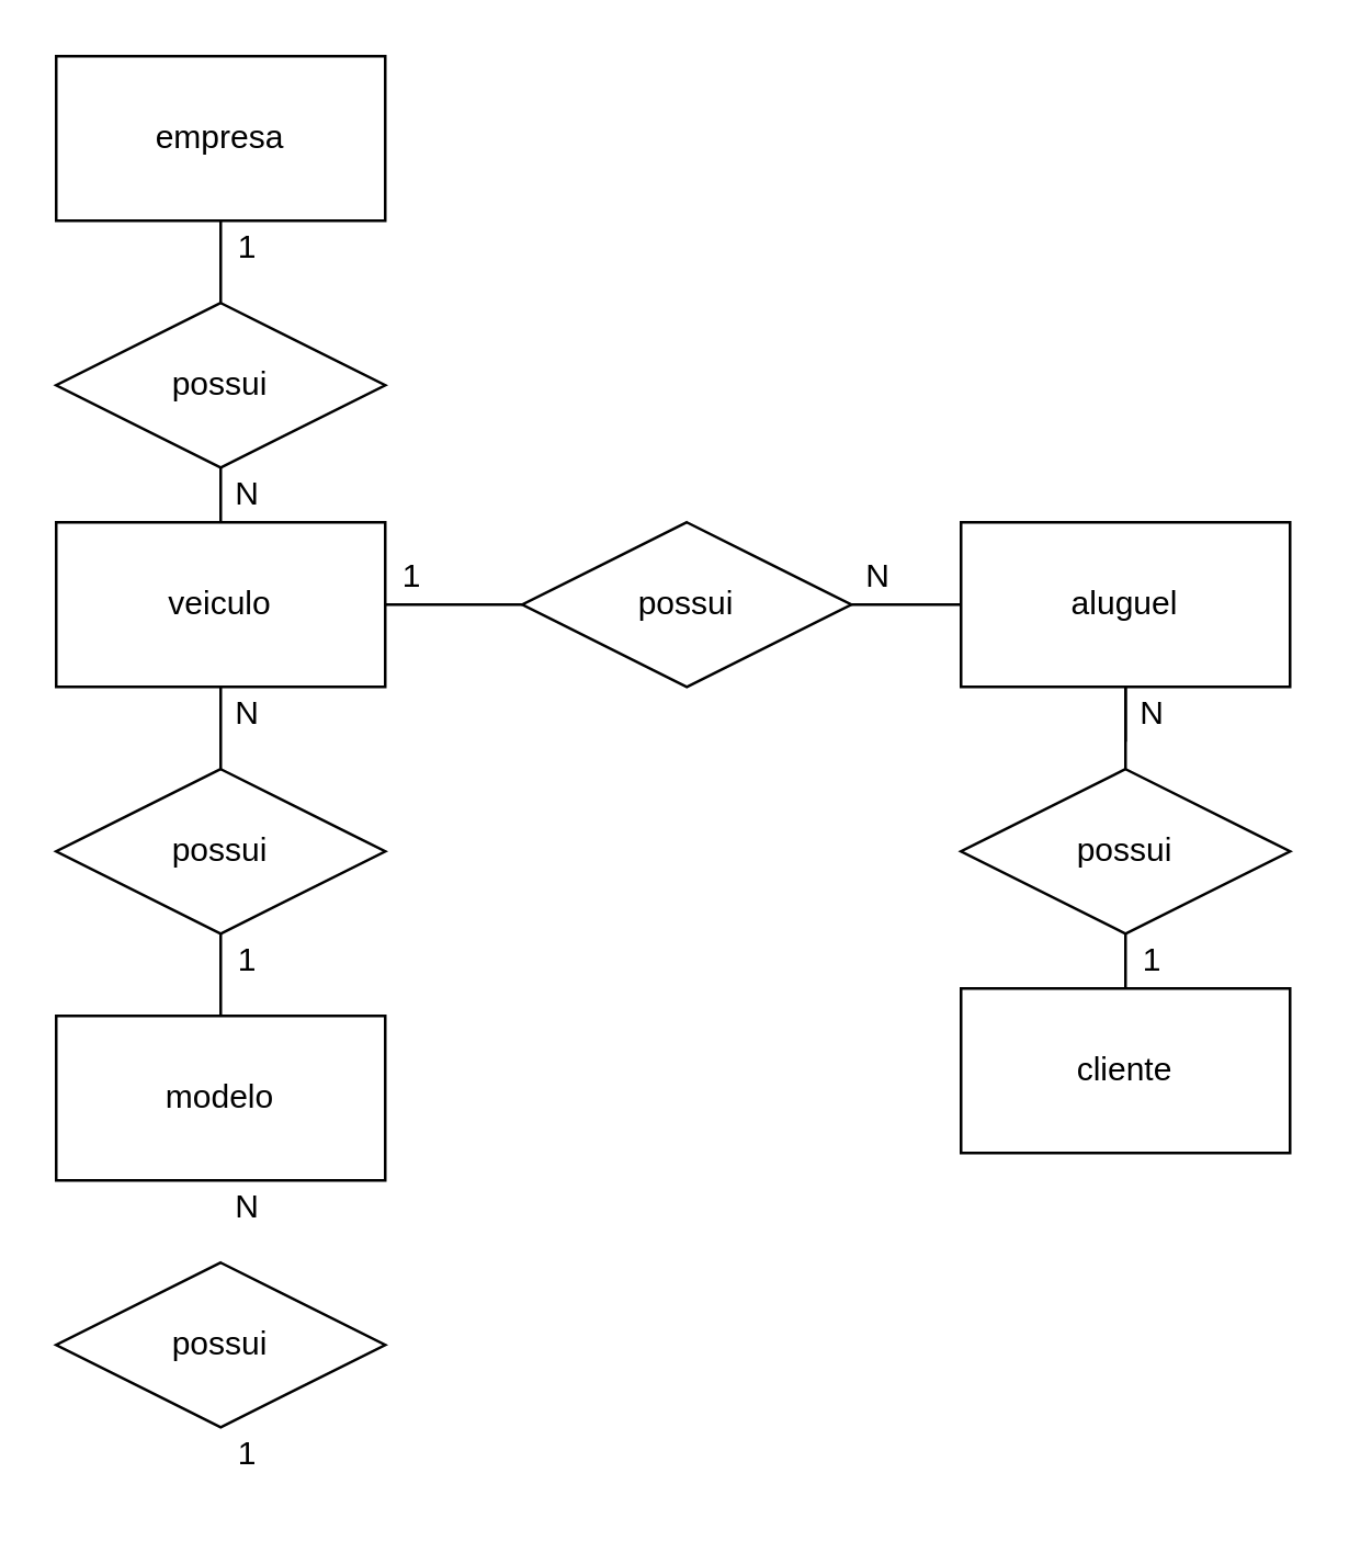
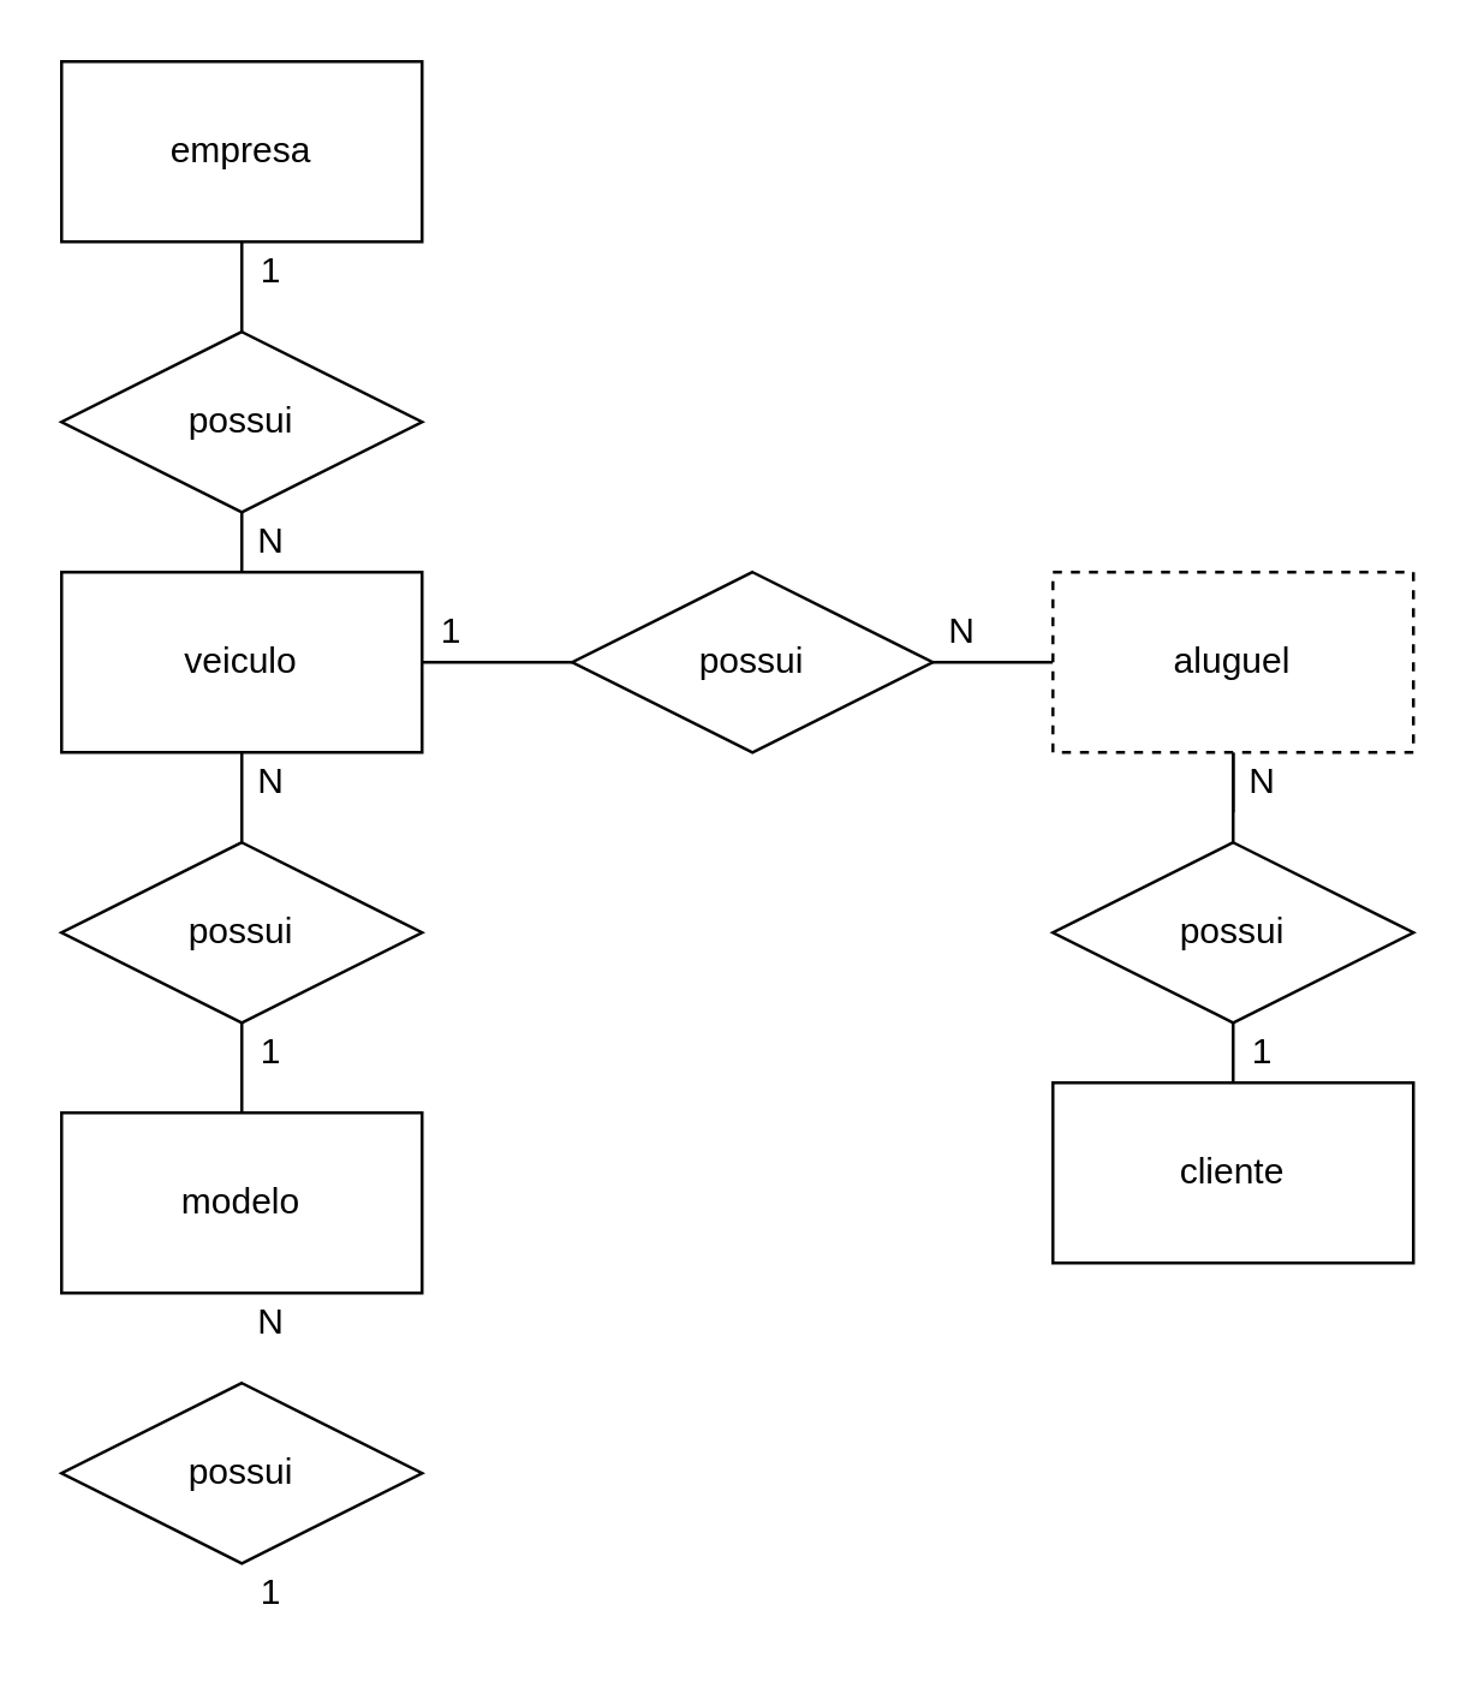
- <mxCell id="27" value="aluguel" style="rounded=0;whiteSpace=wrap;html=1;" vertex="1" parent="1"><mxGeometry x="350" y="190" width="120" height="60" as="geometry" /></mxCell>
+ <mxCell id="27" value="aluguel" style="rounded=0;whiteSpace=wrap;html=1;dashed=1;" vertex="1" parent="1"><mxGeometry x="350" y="190" width="120" height="60" as="geometry" /></mxCell>
